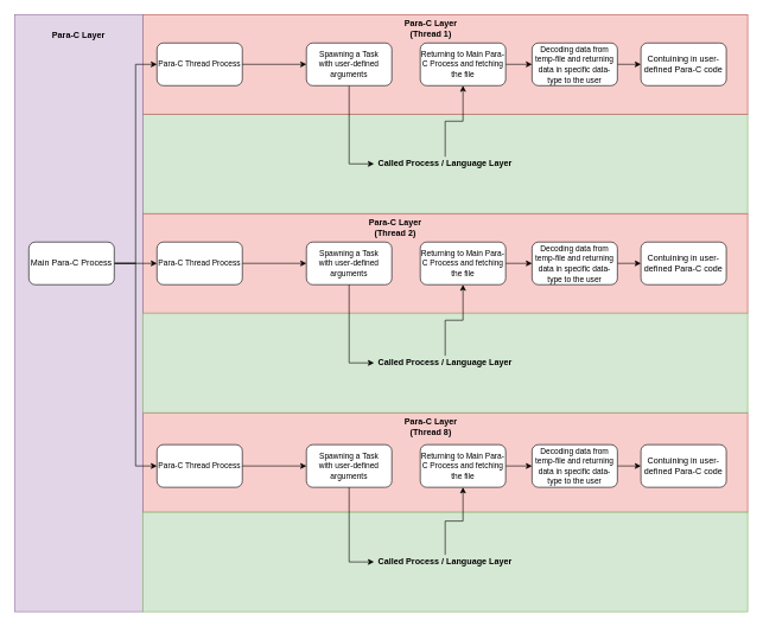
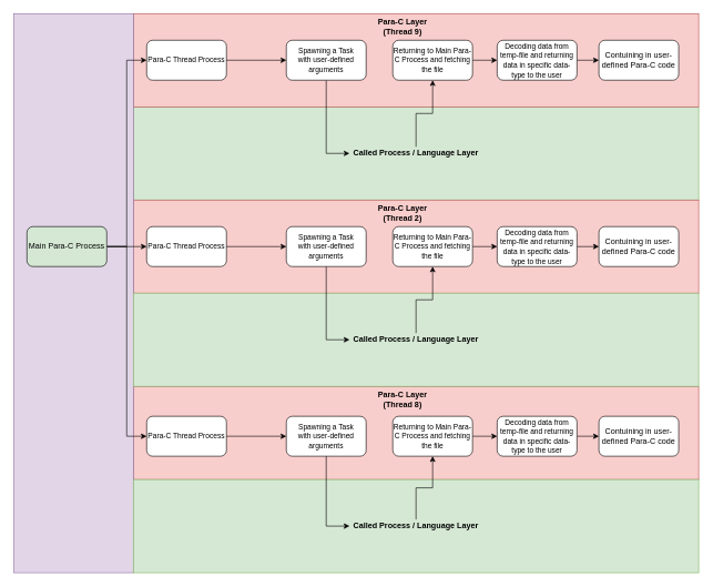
- <mxCell id="12" value="&lt;b&gt;Para-C Layer (Thread 1)&lt;br&gt;&lt;/b&gt;" style="text;html=1;strokeColor=none;fillColor=none;align=center;verticalAlign=middle;whiteSpace=wrap;rounded=0;" vertex="1" parent="1"><mxGeometry x="560" y="30" width="90" height="20" as="geometry" /></mxCell>
+ <mxCell id="12" value="&lt;b&gt;Para-C Layer (Thread 9)&lt;br&gt;&lt;/b&gt;" style="text;html=1;strokeColor=none;fillColor=none;align=center;verticalAlign=middle;whiteSpace=wrap;rounded=0;" vertex="1" parent="1"><mxGeometry x="560" y="30" width="90" height="20" as="geometry" /></mxCell>
- <mxCell id="37" value="&lt;b&gt;Para-C Layer&lt;br&gt;&lt;/b&gt;" style="text;html=1;strokeColor=none;fillColor=none;align=center;verticalAlign=middle;whiteSpace=wrap;rounded=0;" vertex="1" parent="1"><mxGeometry x="65" y="40" width="90" height="20" as="geometry" /></mxCell>
- <mxCell id="18" value="&lt;b&gt;Para-C Layer (Thread 2)&lt;br&gt;&lt;/b&gt;" style="text;html=1;strokeColor=none;fillColor=none;align=center;verticalAlign=middle;whiteSpace=wrap;rounded=0;" vertex="1" parent="1"><mxGeometry x="510" y="310" width="90" height="20" as="geometry" /></mxCell>
+ <mxCell id="18" value="&lt;b&gt;Para-C Layer (Thread 2)&lt;br&gt;&lt;/b&gt;" style="text;html=1;strokeColor=none;fillColor=none;align=center;verticalAlign=middle;whiteSpace=wrap;rounded=0;" vertex="1" parent="1"><mxGeometry x="560" y="310" width="90" height="20" as="geometry" /></mxCell>
- <mxCell id="41" value="Main Para-C Process" style="rounded=1;whiteSpace=wrap;html=1;" vertex="1" parent="1"><mxGeometry y="340" width="120" height="60" as="geometry" x="40" /></mxCell>
+ <mxCell id="41" value="Main Para-C Process" style="rounded=1;whiteSpace=wrap;html=1;fillColor=#d5e8d4;" vertex="1" parent="1"><mxGeometry y="340" width="120" height="60" as="geometry" x="40" /></mxCell>
